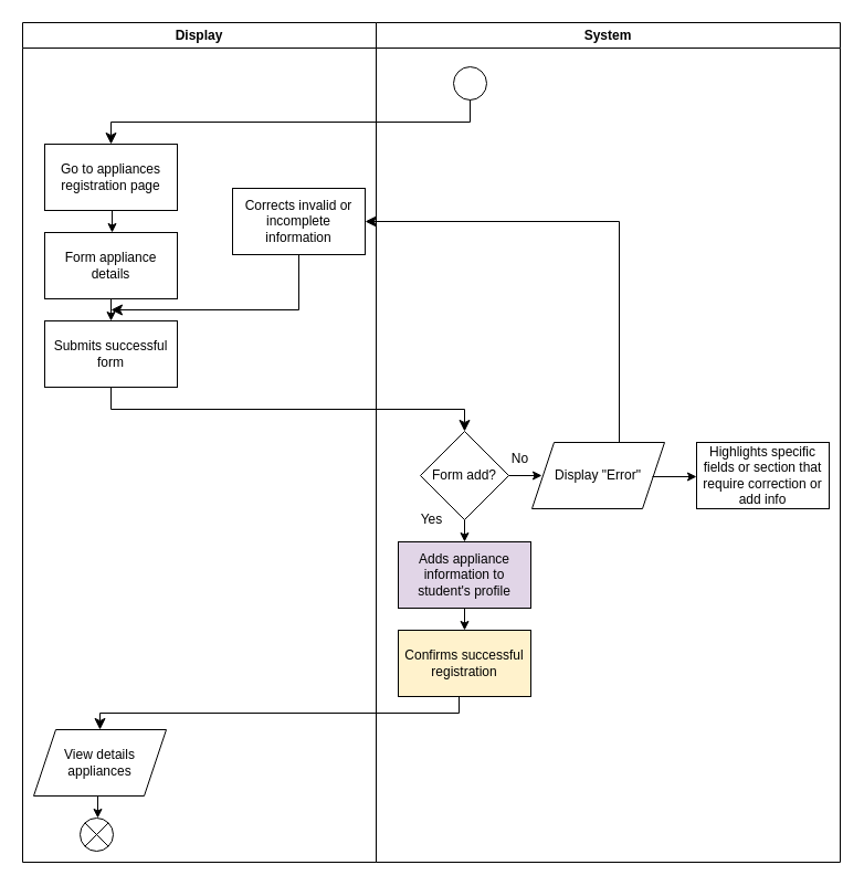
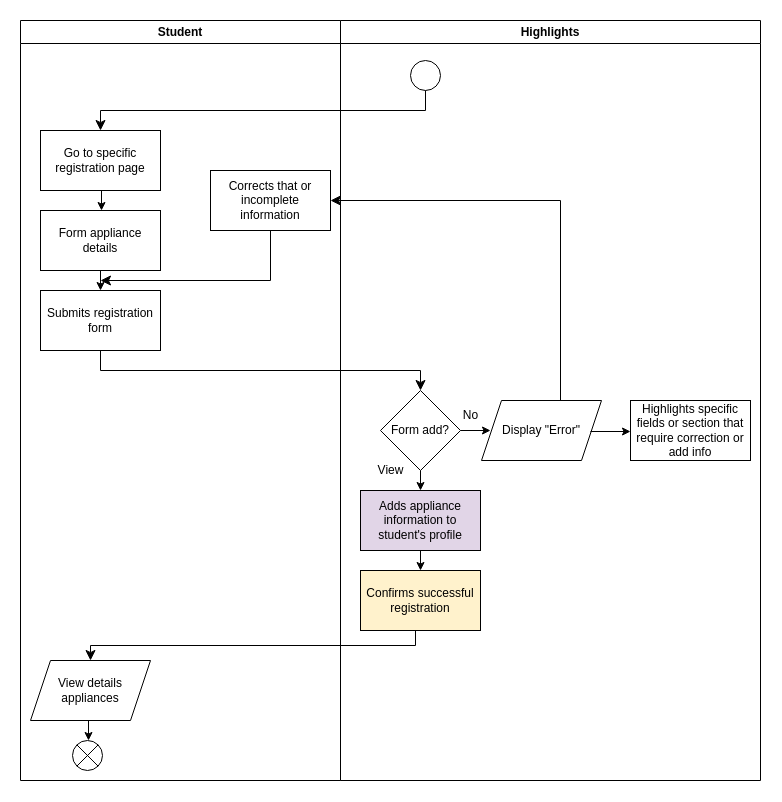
- <mxCell id="28" value="Display" style="swimlane;whiteSpace=wrap;html=1;" parent="1" vertex="1"><mxGeometry x="20" y="20" width="320" height="760" as="geometry" /></mxCell>
+ <mxCell id="28" value="Student" style="swimlane;whiteSpace=wrap;html=1;" parent="1" vertex="1"><mxGeometry x="20" y="20" width="320" height="760" as="geometry" /></mxCell>
- <mxCell id="29" value="System" style="swimlane;whiteSpace=wrap;html=1;" parent="1" vertex="1"><mxGeometry x="340" y="20" width="420" height="760" as="geometry" /></mxCell>
+ <mxCell id="29" value="Highlights" style="swimlane;whiteSpace=wrap;html=1;" parent="1" vertex="1"><mxGeometry x="340" y="20" width="420" height="760" as="geometry" /></mxCell>
- <mxCell id="4" value="Go to appliances registration page" style="rounded=0;whiteSpace=wrap;html=1;" parent="1" vertex="1"><mxGeometry x="40" y="130" width="120" height="60" as="geometry" /></mxCell>
+ <mxCell id="4" value="Go to specific registration page" style="rounded=0;whiteSpace=wrap;html=1;" parent="1" vertex="1"><mxGeometry x="40" y="130" width="120" height="60" as="geometry" /></mxCell>
- <mxCell id="26" value="Corrects invalid or incomplete information" style="rounded=0;whiteSpace=wrap;html=1;" parent="1" vertex="1"><mxGeometry x="210" y="170" width="120" height="60" as="geometry" /></mxCell>
+ <mxCell id="26" value="Corrects that or incomplete information" style="rounded=0;whiteSpace=wrap;html=1;" parent="1" vertex="1"><mxGeometry x="210" y="170" width="120" height="60" as="geometry" /></mxCell>
- <mxCell id="8" value="Submits successful form" style="rounded=0;whiteSpace=wrap;html=1;" parent="1" vertex="1"><mxGeometry x="40" y="290" width="120" height="60" as="geometry" /></mxCell>
+ <mxCell id="8" value="Submits registration form" style="rounded=0;whiteSpace=wrap;html=1;" parent="1" vertex="1"><mxGeometry x="40" y="290" width="120" height="60" as="geometry" /></mxCell>
- <mxCell id="13" value="Yes" style="text;html=1;align=center;verticalAlign=middle;resizable=0;points=[];autosize=1;strokeColor=none;fillColor=none;" parent="1" vertex="1"><mxGeometry x="370" y="455" width="40" height="30" as="geometry" /></mxCell>
+ <mxCell id="13" value="View" style="text;html=1;align=center;verticalAlign=middle;resizable=0;points=[];autosize=1;strokeColor=none;fillColor=none;" parent="1" vertex="1"><mxGeometry x="370" y="455" width="40" height="30" as="geometry" /></mxCell>
